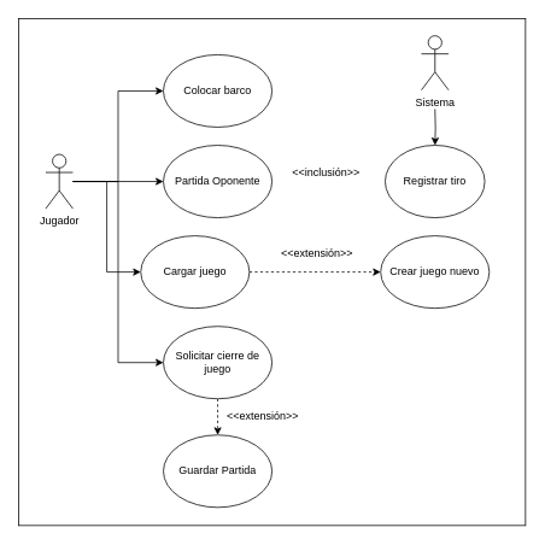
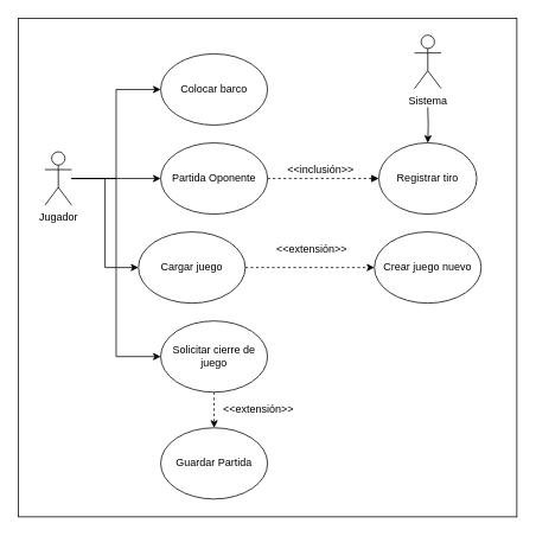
+ <mxCell id="9" value="" style="endArrow=none;dashed=1;html=1;startArrow=block;startFill=1;entryX=1;entryY=0.5;entryDx=0;entryDy=0;exitX=0;exitY=0.5;exitDx=0;exitDy=0;" parent="1" target="8" edge="1" source="11"><mxGeometry width="50" height="50" relative="1" as="geometry"><mxPoint x="380" y="200" as="sourcePoint" /><mxPoint x="420" y="200" as="targetPoint" /></mxGeometry></mxCell>
